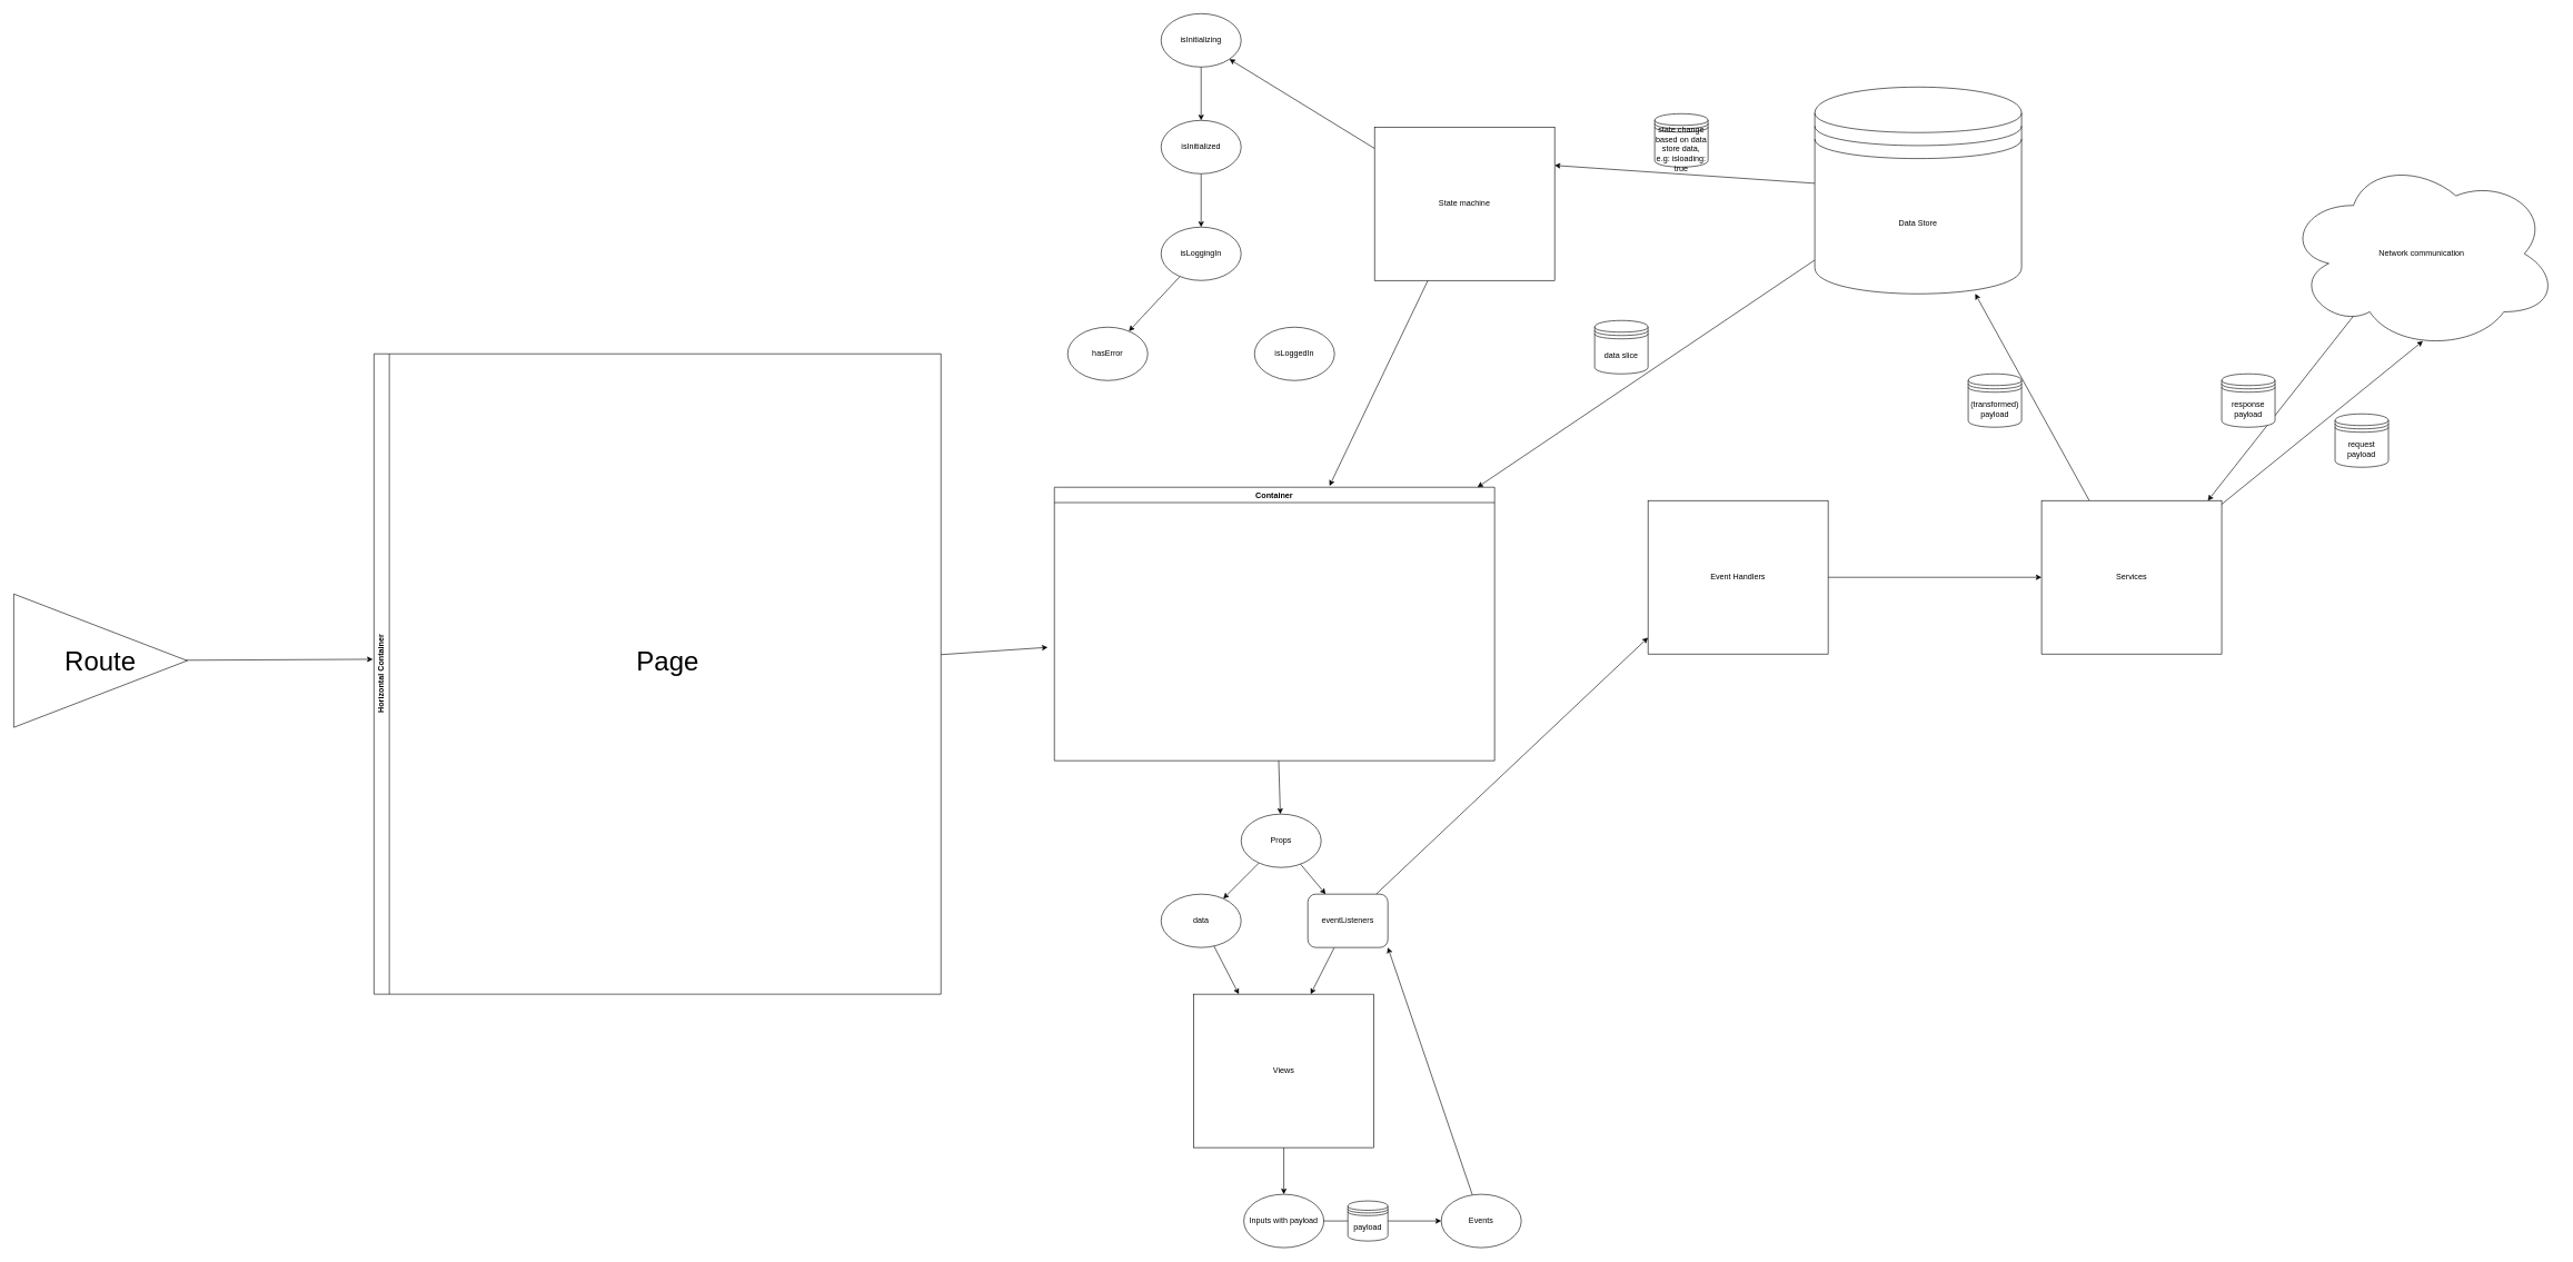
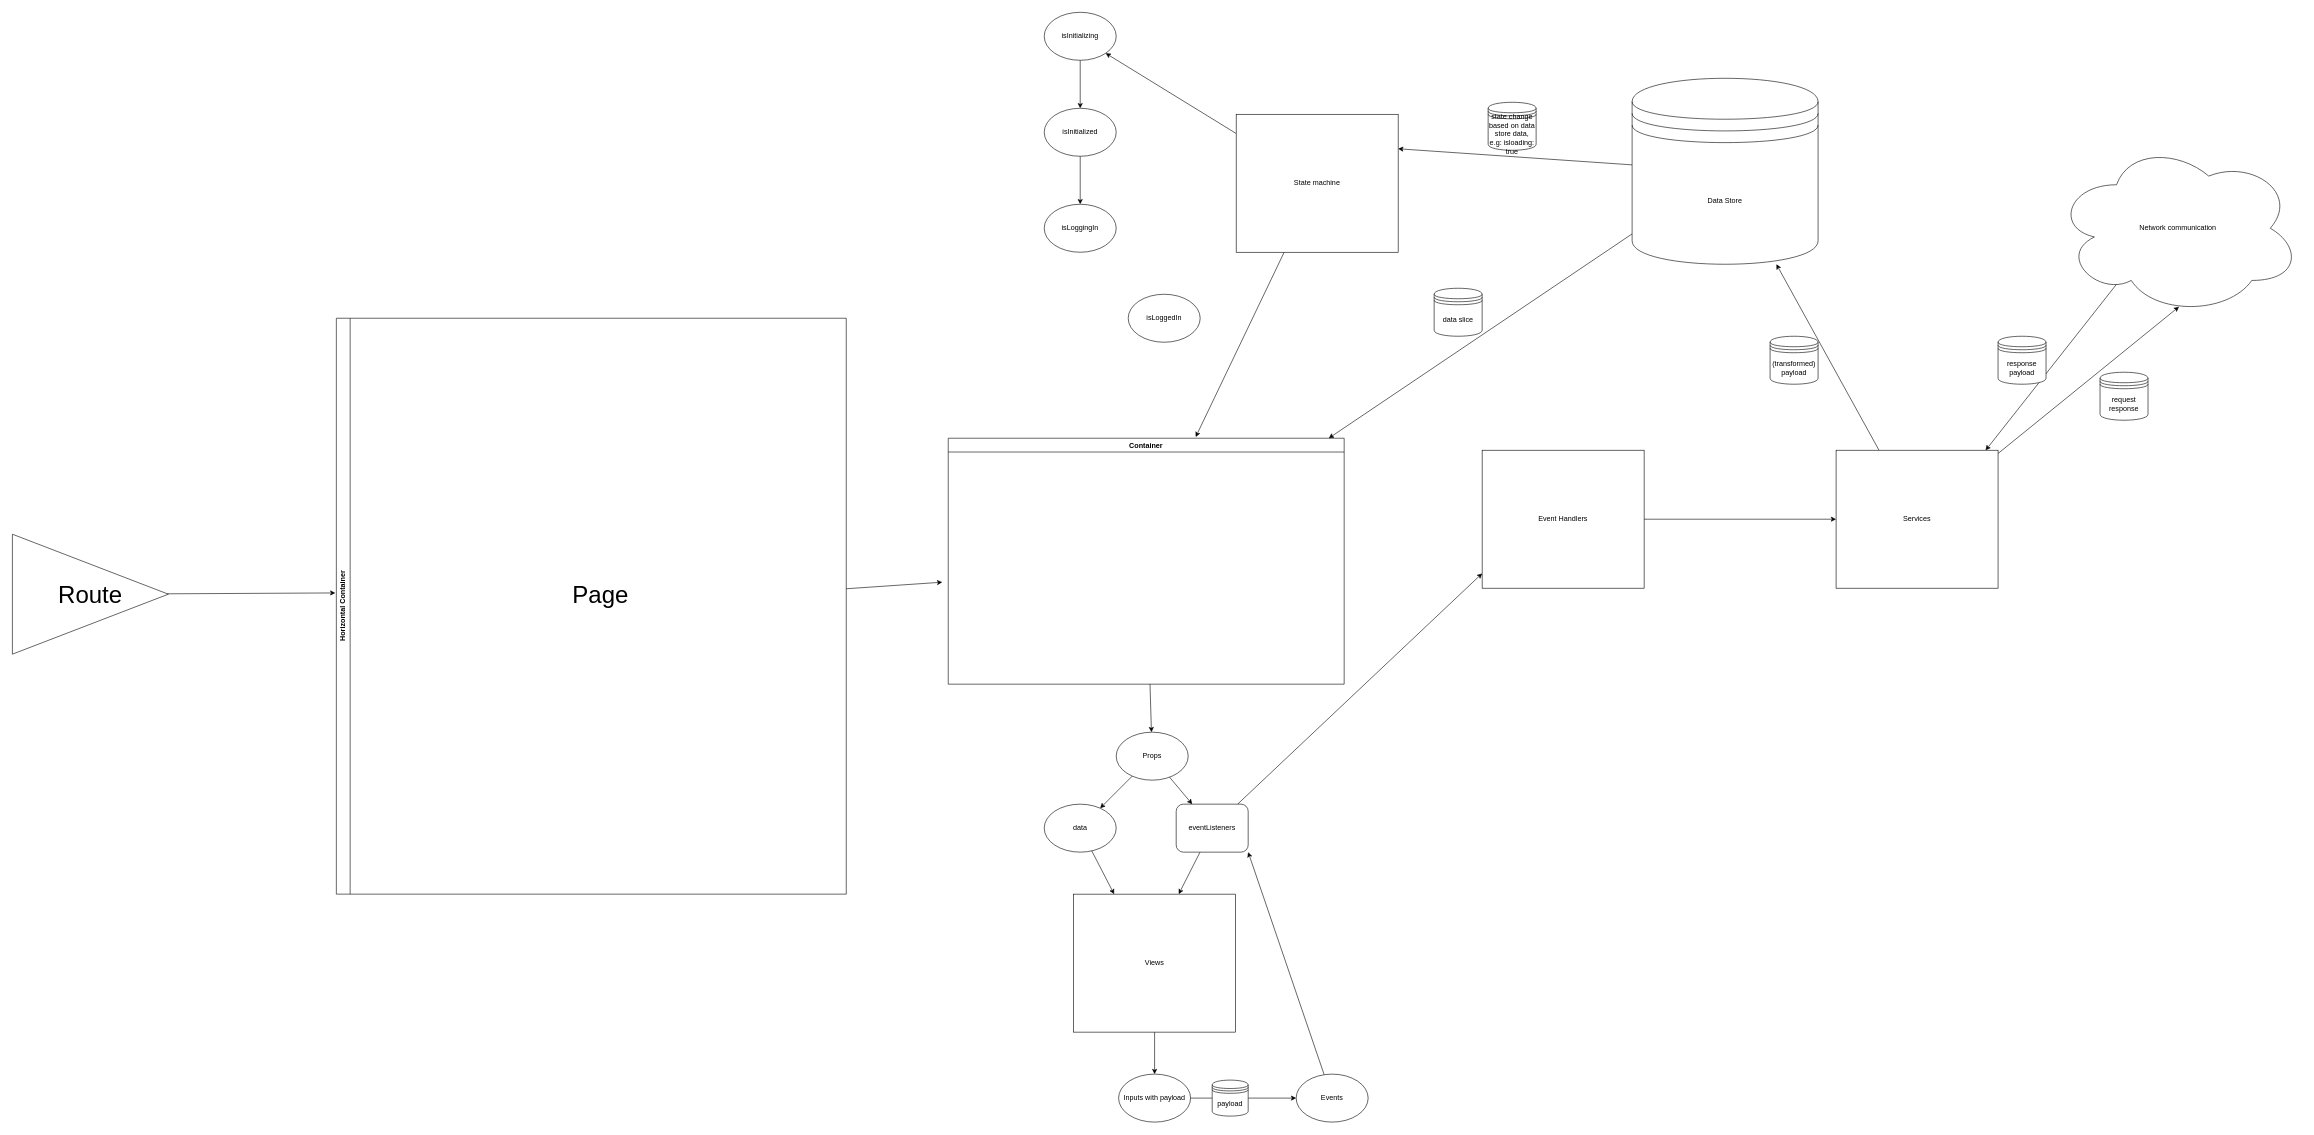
- <mxCell id="9" value="" style="edgeStyle=none;html=1;" parent="1" source="10" target="14" edge="1"><mxGeometry relative="1" as="geometry" /></mxCell>
- <mxCell id="14" value="hasError" style="ellipse;whiteSpace=wrap;html=1;" parent="1" vertex="1"><mxGeometry x="1600" y="490" width="120" height="80" as="geometry" /></mxCell>
- <mxCell id="41" value="request payload" style="shape=datastore;whiteSpace=wrap;html=1;" parent="1" vertex="1"><mxGeometry x="3500" y="620" width="80" height="80" as="geometry" /></mxCell>
+ <mxCell id="41" value="request response" style="shape=datastore;whiteSpace=wrap;html=1;" parent="1" vertex="1"><mxGeometry x="3500" y="620" width="80" height="80" as="geometry" /></mxCell>
